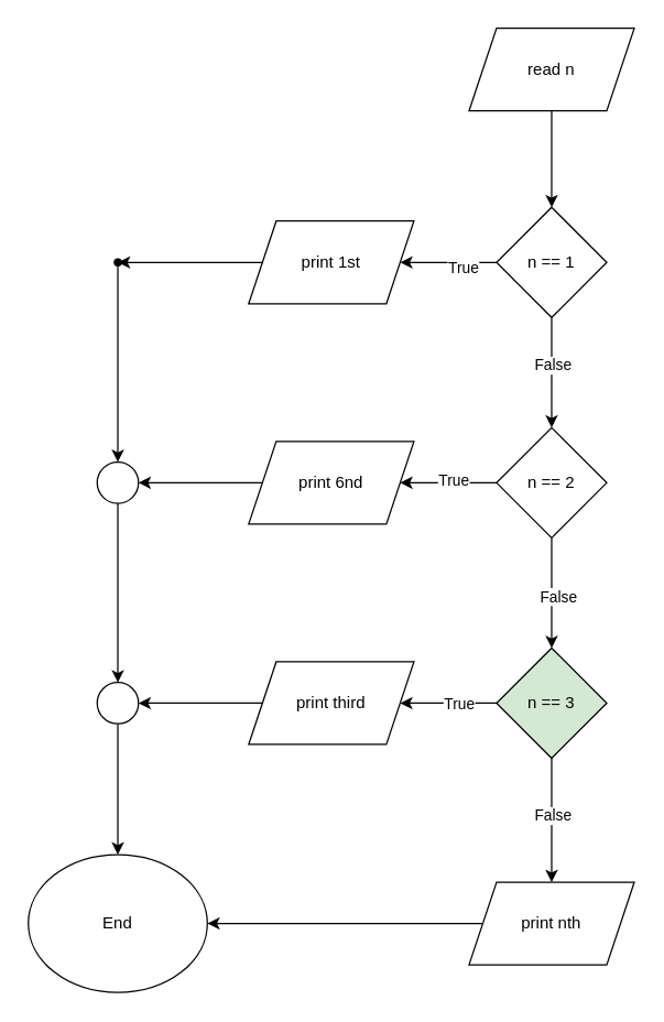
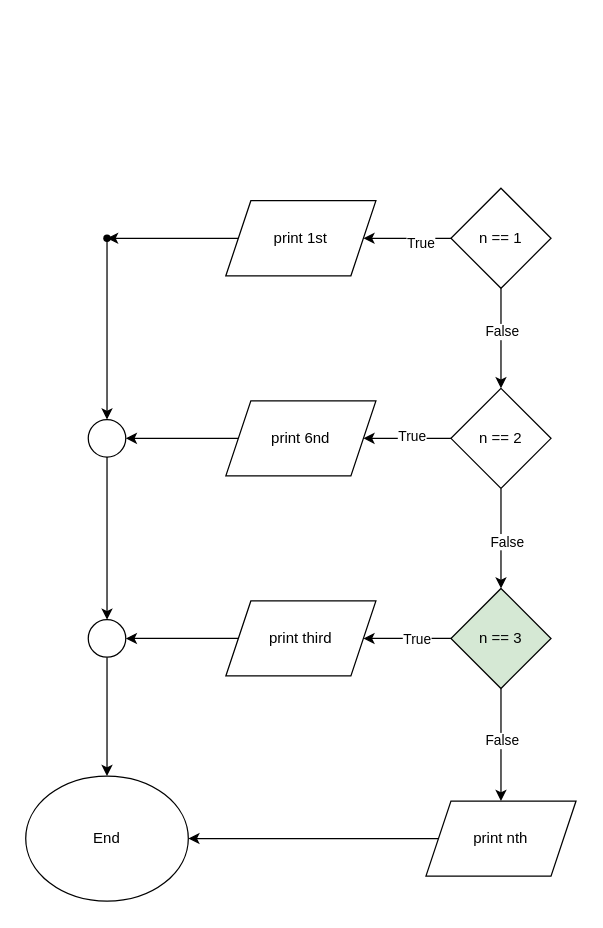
- <mxCell id="3" value="read n" style="shape=parallelogram;perimeter=parallelogramPerimeter;whiteSpace=wrap;html=1;fixedSize=1;" vertex="1" parent="1"><mxGeometry x="340" y="20" width="120" height="60" as="geometry" /></mxCell>
- <mxCell id="2" value="" style="edgeStyle=orthogonalEdgeStyle;rounded=0;orthogonalLoop=1;jettySize=auto;html=1;" edge="1" parent="1" source="3" target="8"><mxGeometry relative="1" as="geometry" /></mxCell>
